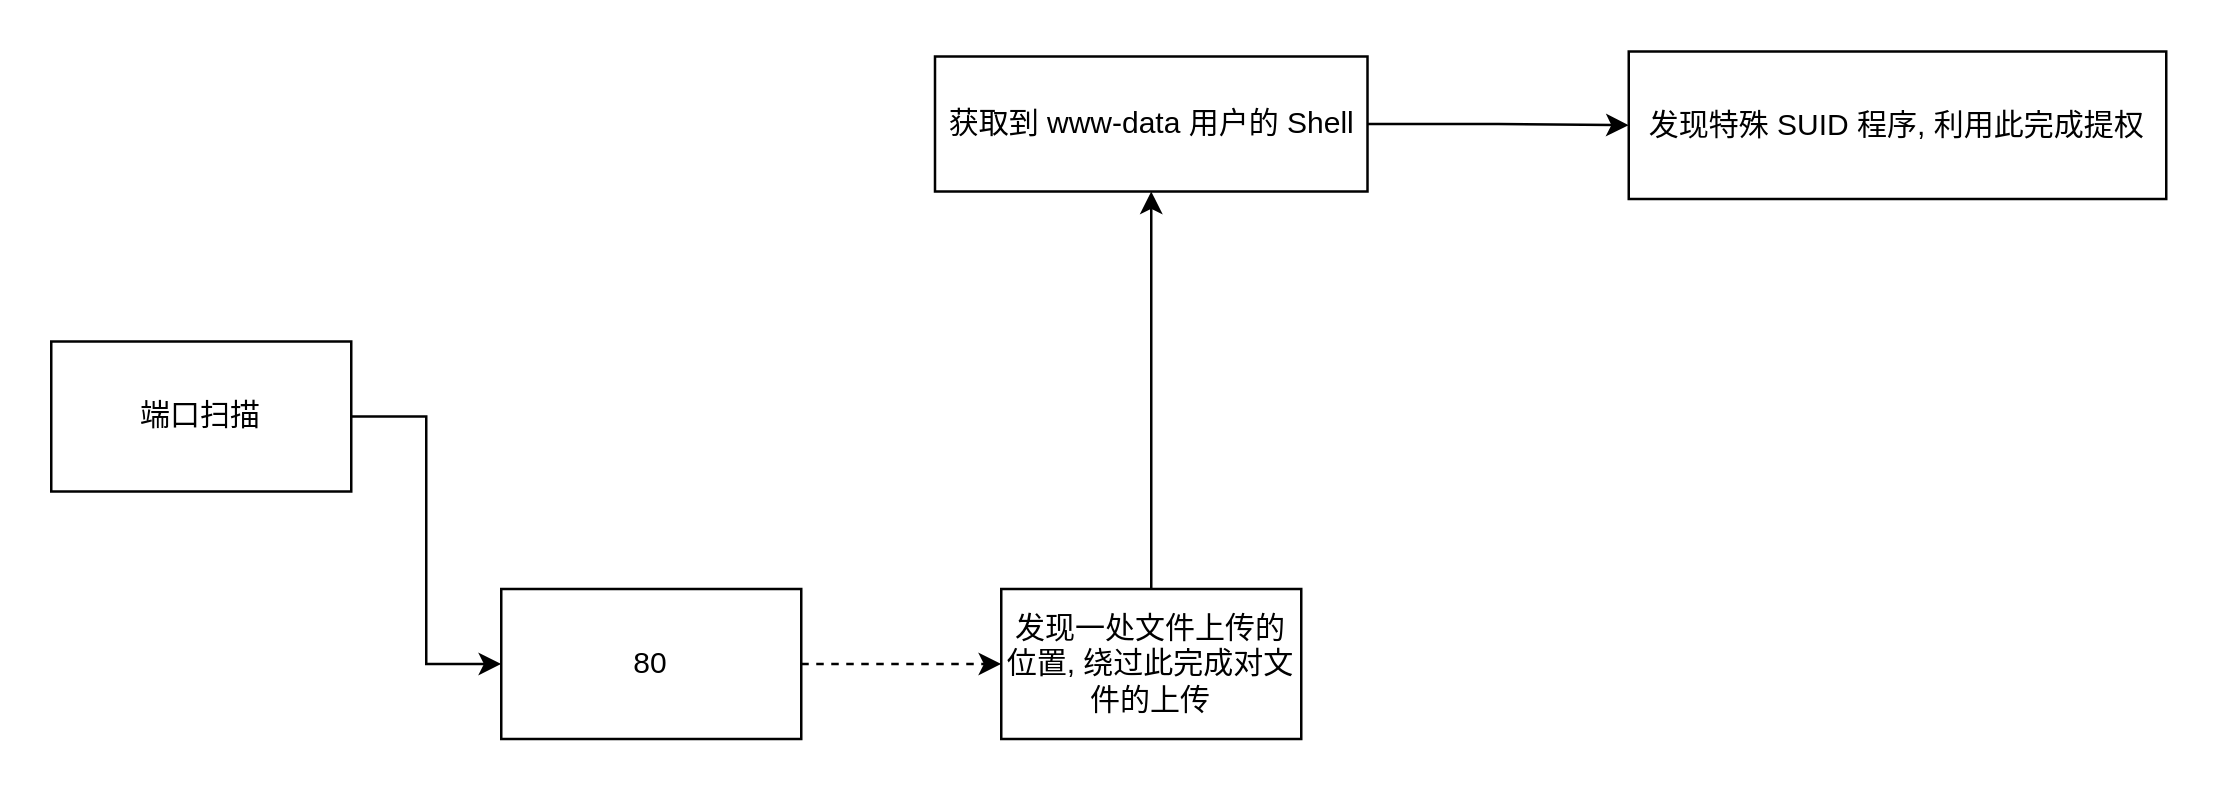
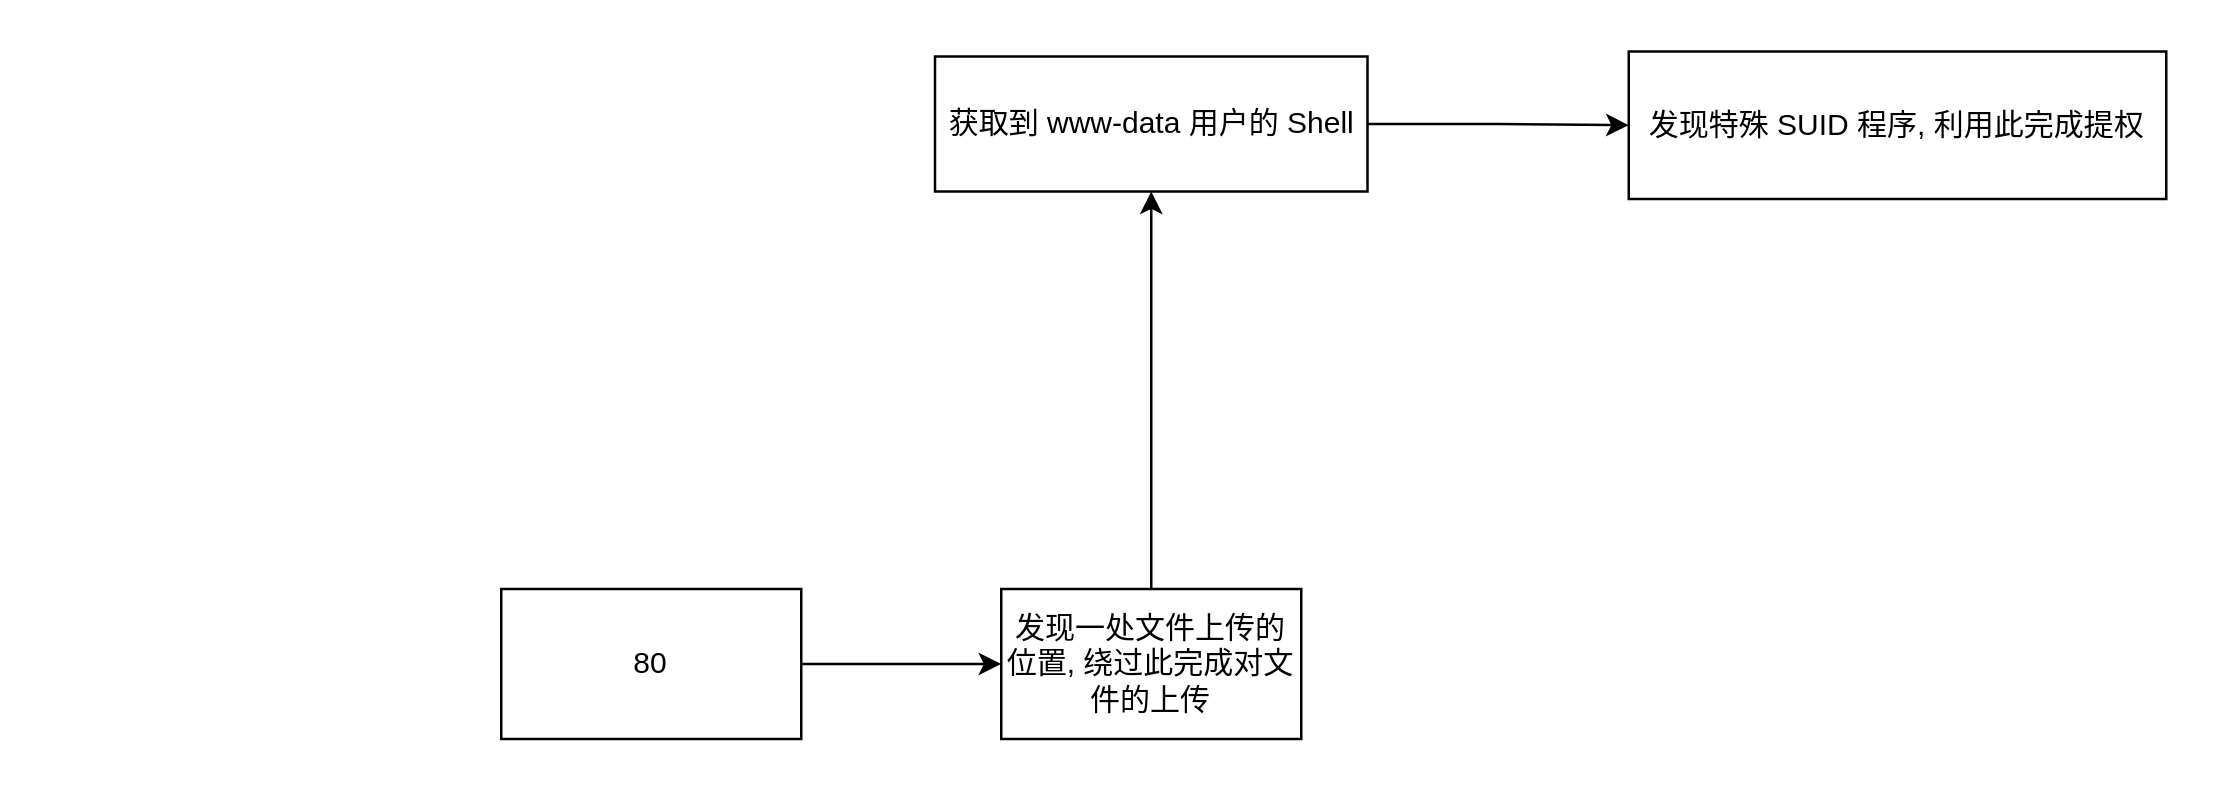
- <mxCell id="3" value="端口扫描" style="rounded=0;whiteSpace=wrap;html=1;" vertex="1" parent="1"><mxGeometry x="20" y="136" width="120" height="60" as="geometry" /></mxCell>
- <mxCell id="2" value="" style="edgeStyle=orthogonalEdgeStyle;rounded=0;orthogonalLoop=1;jettySize=auto;html=1;entryX=0;entryY=0.5;entryDx=0;entryDy=0;" edge="1" parent="1" source="3" target="5"><mxGeometry relative="1" as="geometry" /></mxCell>
- <mxCell id="4" value="" style="edgeStyle=orthogonalEdgeStyle;rounded=0;orthogonalLoop=1;jettySize=auto;html=1;dashed=1;" edge="1" parent="1" source="5" target="7"><mxGeometry relative="1" as="geometry" /></mxCell>
+ <mxCell id="4" value="" style="edgeStyle=orthogonalEdgeStyle;rounded=0;orthogonalLoop=1;jettySize=auto;html=1;" edge="1" parent="1" source="5" target="7"><mxGeometry relative="1" as="geometry" /></mxCell>
